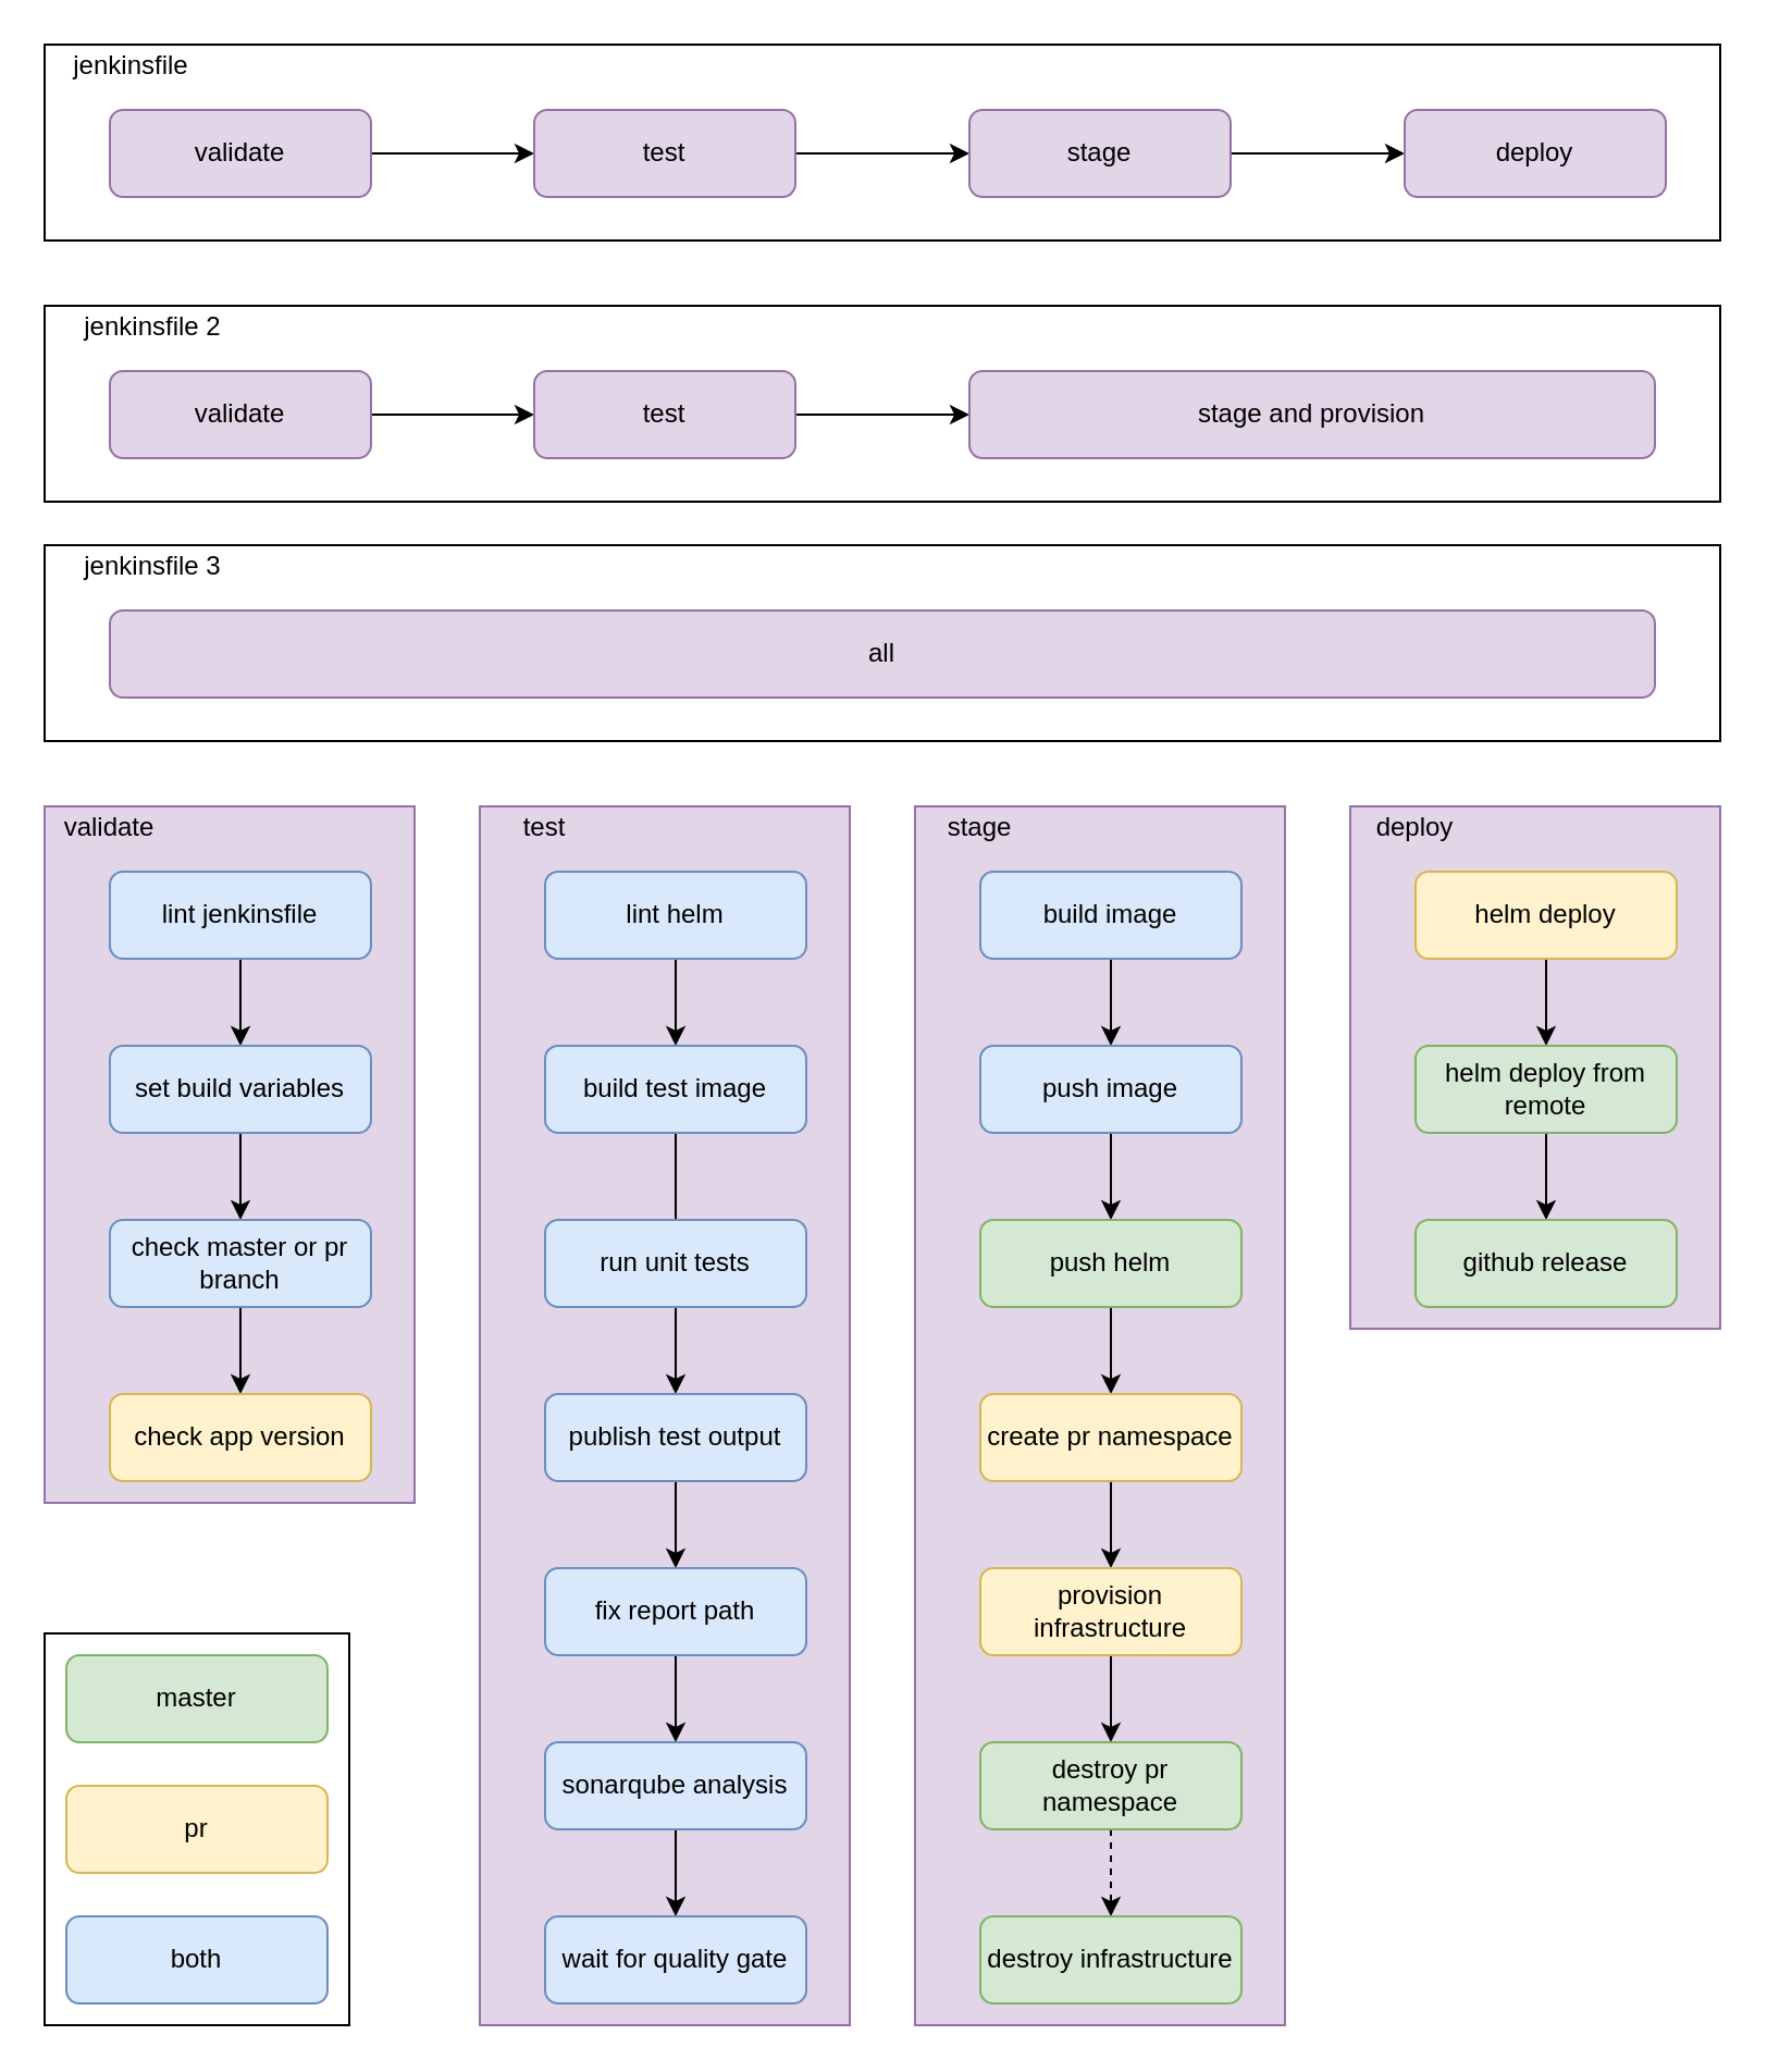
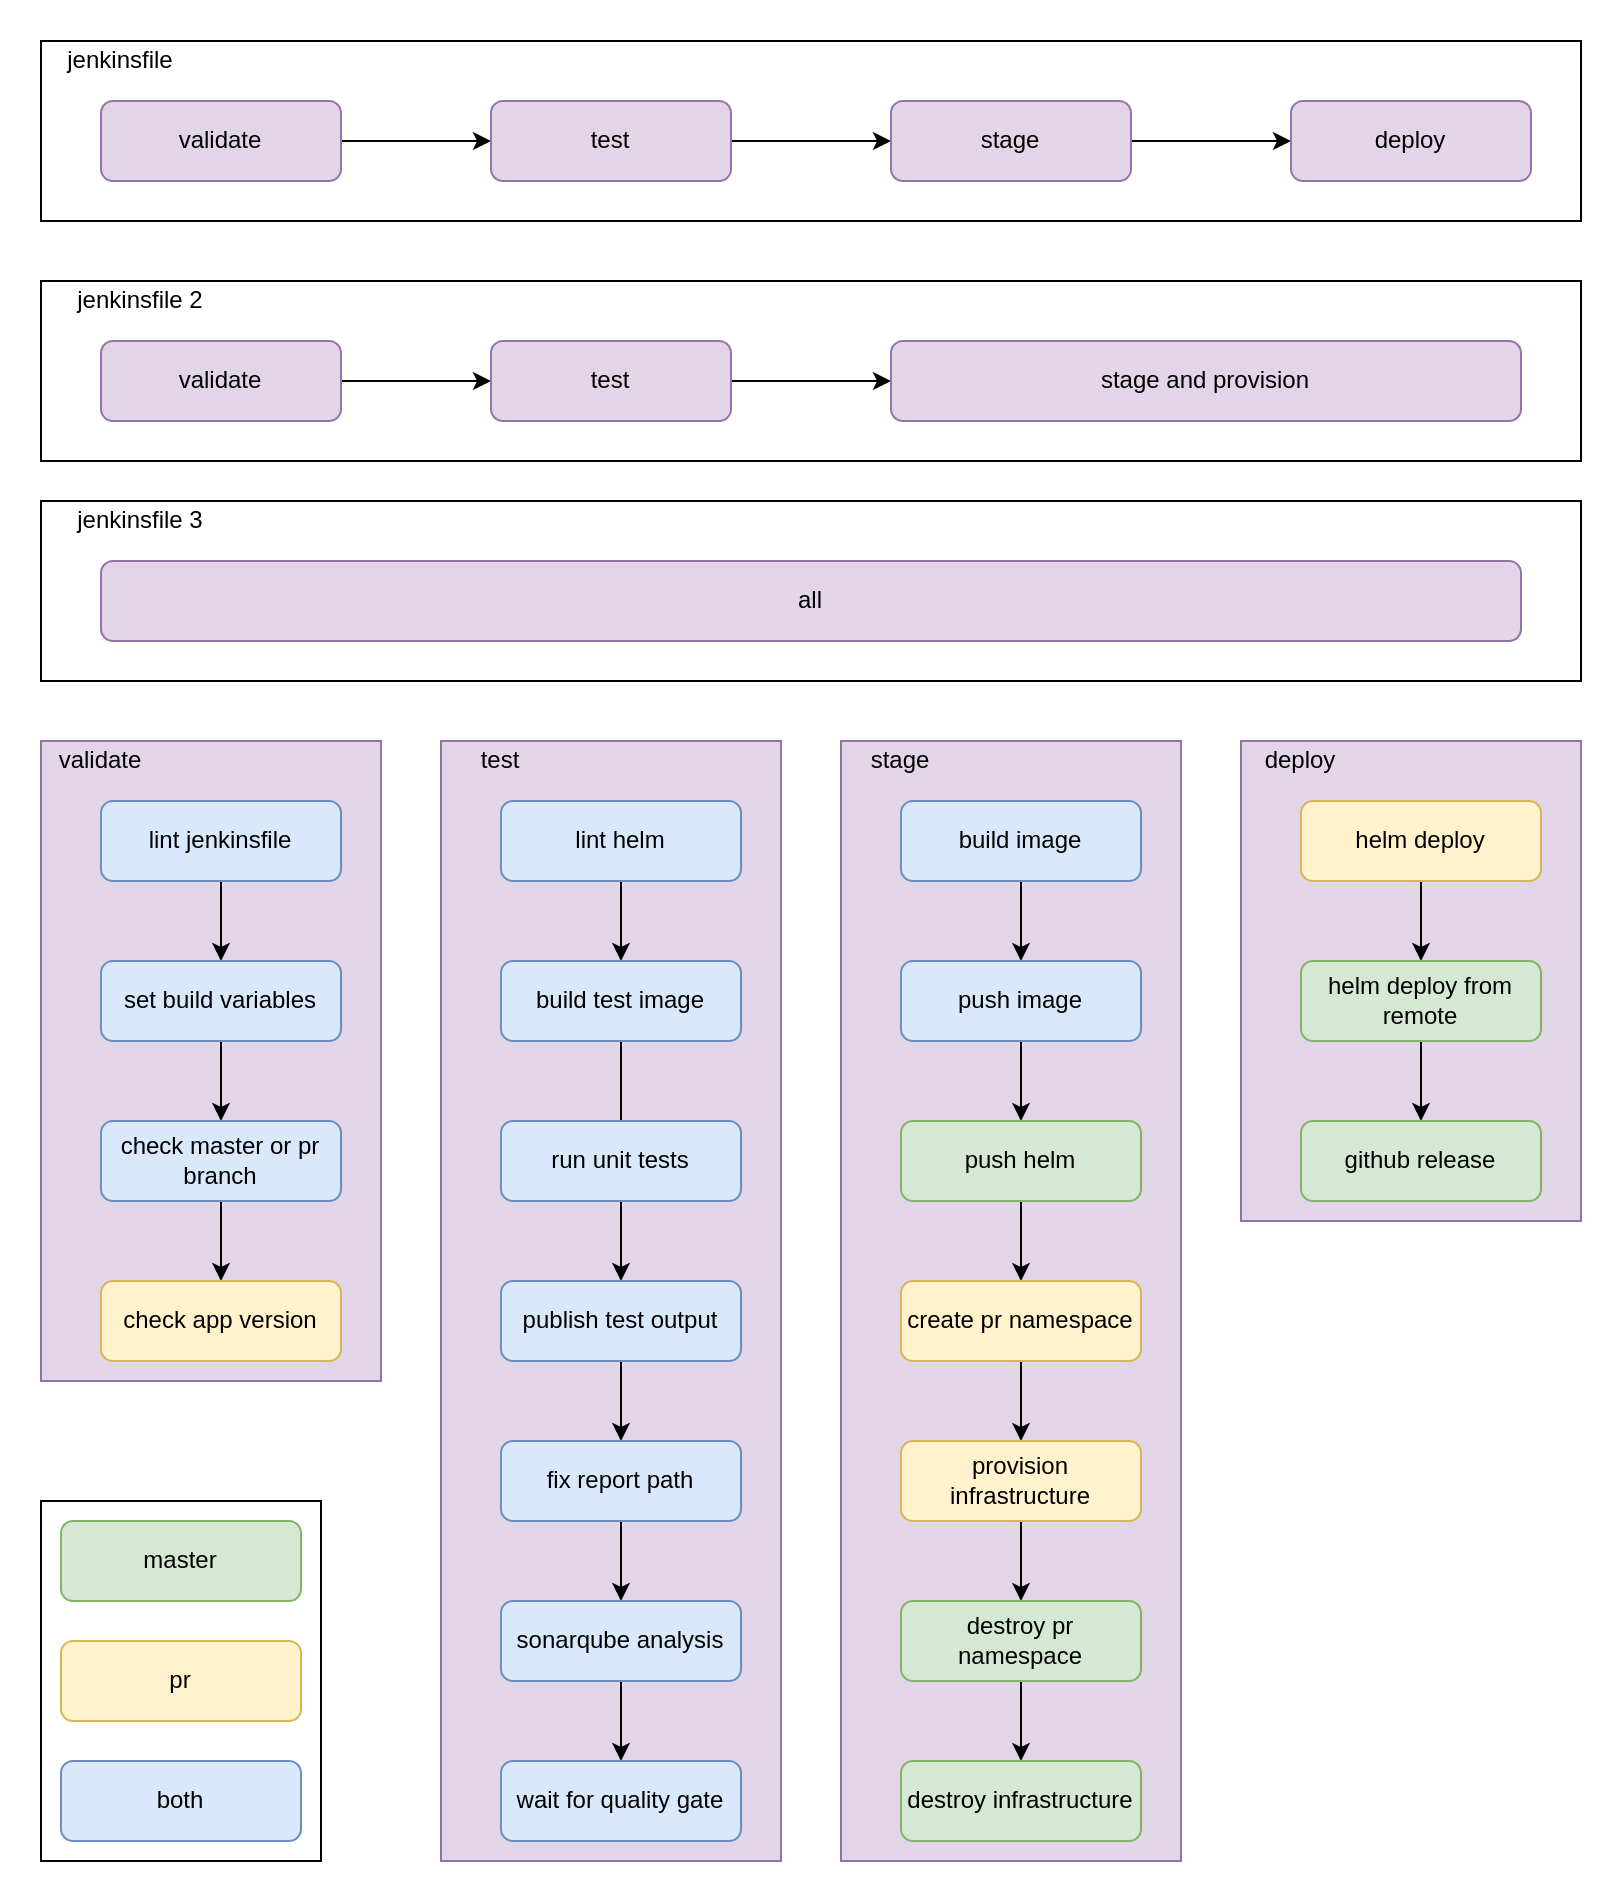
- <mxCell id="37" value="" style="edgeStyle=orthogonalEdgeStyle;rounded=0;orthogonalLoop=1;jettySize=auto;html=1;dashed=1;" edge="1" parent="1" source="38" target="39"><mxGeometry relative="1" as="geometry" /></mxCell>
+ <mxCell id="37" value="" style="edgeStyle=orthogonalEdgeStyle;rounded=0;orthogonalLoop=1;jettySize=auto;html=1;" edge="1" parent="1" source="38" target="39"><mxGeometry relative="1" as="geometry" /></mxCell>
